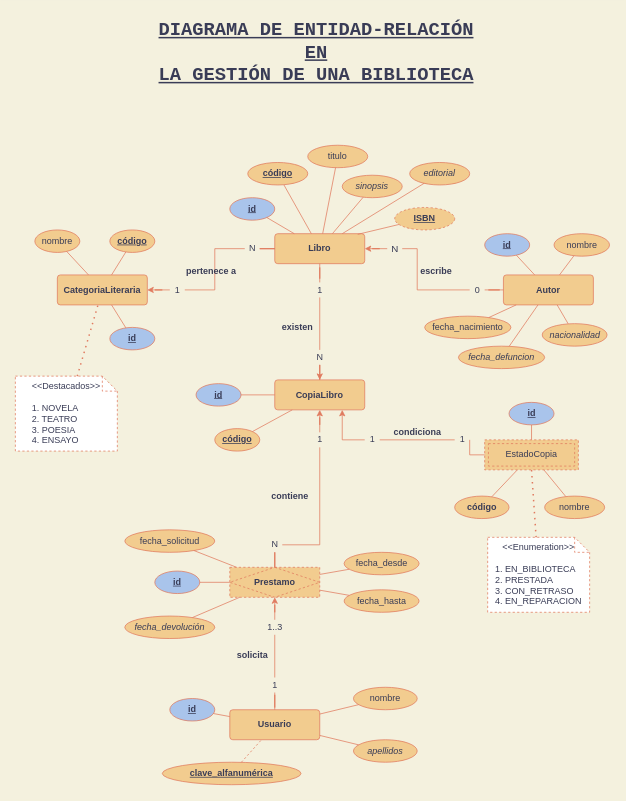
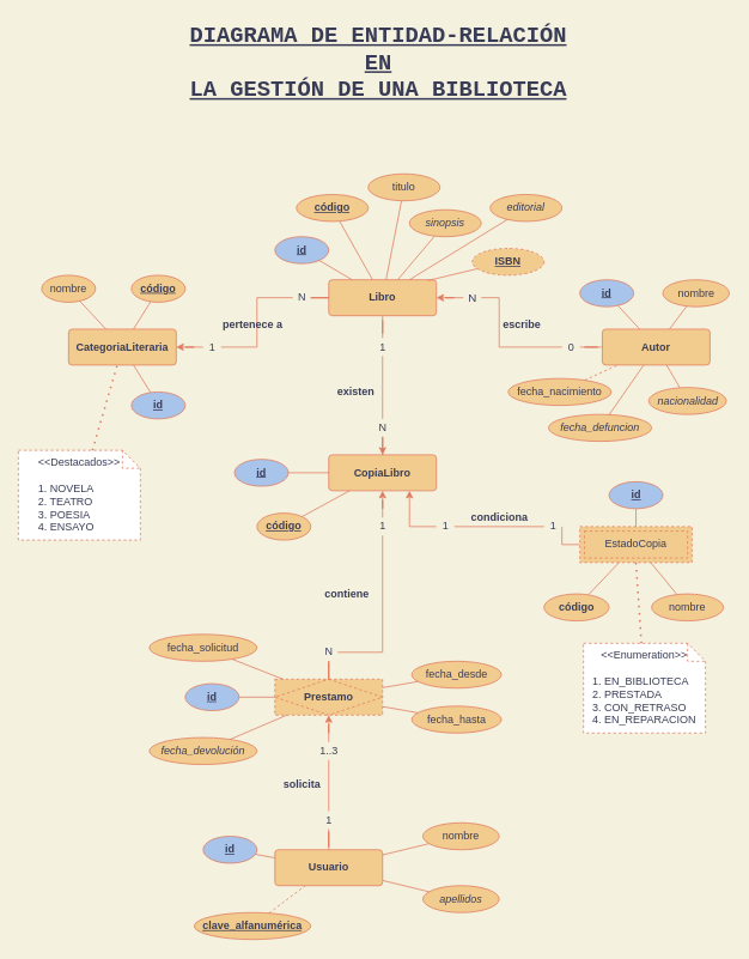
- <mxCell id="96" value="" style="endArrow=none;html=1;rounded=0;strokeColor=#E07A5F;fontColor=#393C56;labelBackgroundColor=#F4F1DE;" parent="1" source="95" target="21" edge="1"><mxGeometry width="50" height="50" relative="1" as="geometry"><mxPoint x="850" y="256" as="sourcePoint" /><mxPoint x="751.2" y="441" as="targetPoint" /></mxGeometry></mxCell>
+ <mxCell id="96" value="" style="endArrow=none;html=1;rounded=0;strokeColor=#E07A5F;fontColor=#393C56;labelBackgroundColor=#F4F1DE;dashed=1;" parent="1" source="95" target="21" edge="1"><mxGeometry width="50" height="50" relative="1" as="geometry"><mxPoint x="850" y="256" as="sourcePoint" /><mxPoint x="751.2" y="441" as="targetPoint" /></mxGeometry></mxCell>
- <mxCell id="48" value="clave_alfanumérica" style="ellipse;whiteSpace=wrap;html=1;align=center;fontStyle=5;labelBackgroundColor=none;fillColor=#F2CC8F;strokeColor=#E07A5F;fontColor=#393C56;" parent="1" vertex="1"><mxGeometry x="216" y="1016" width="185" height="30" as="geometry" /></mxCell>
+ <mxCell id="48" value="clave_alfanumérica" style="ellipse;whiteSpace=wrap;html=1;align=center;fontStyle=5;labelBackgroundColor=none;fillColor=#F2CC8F;strokeColor=#E07A5F;fontColor=#393C56;" parent="1" vertex="1"><mxGeometry x="216" y="1016" width="130" height="30" as="geometry" /></mxCell>
